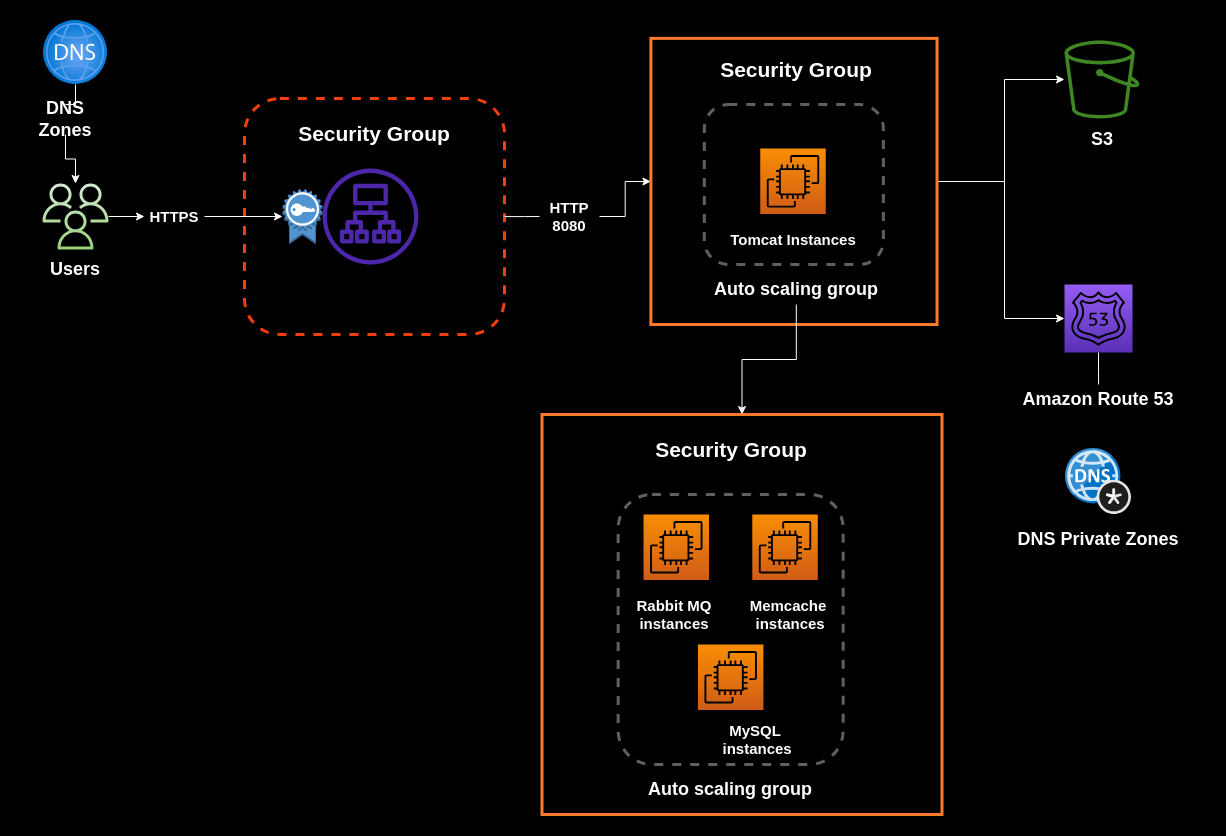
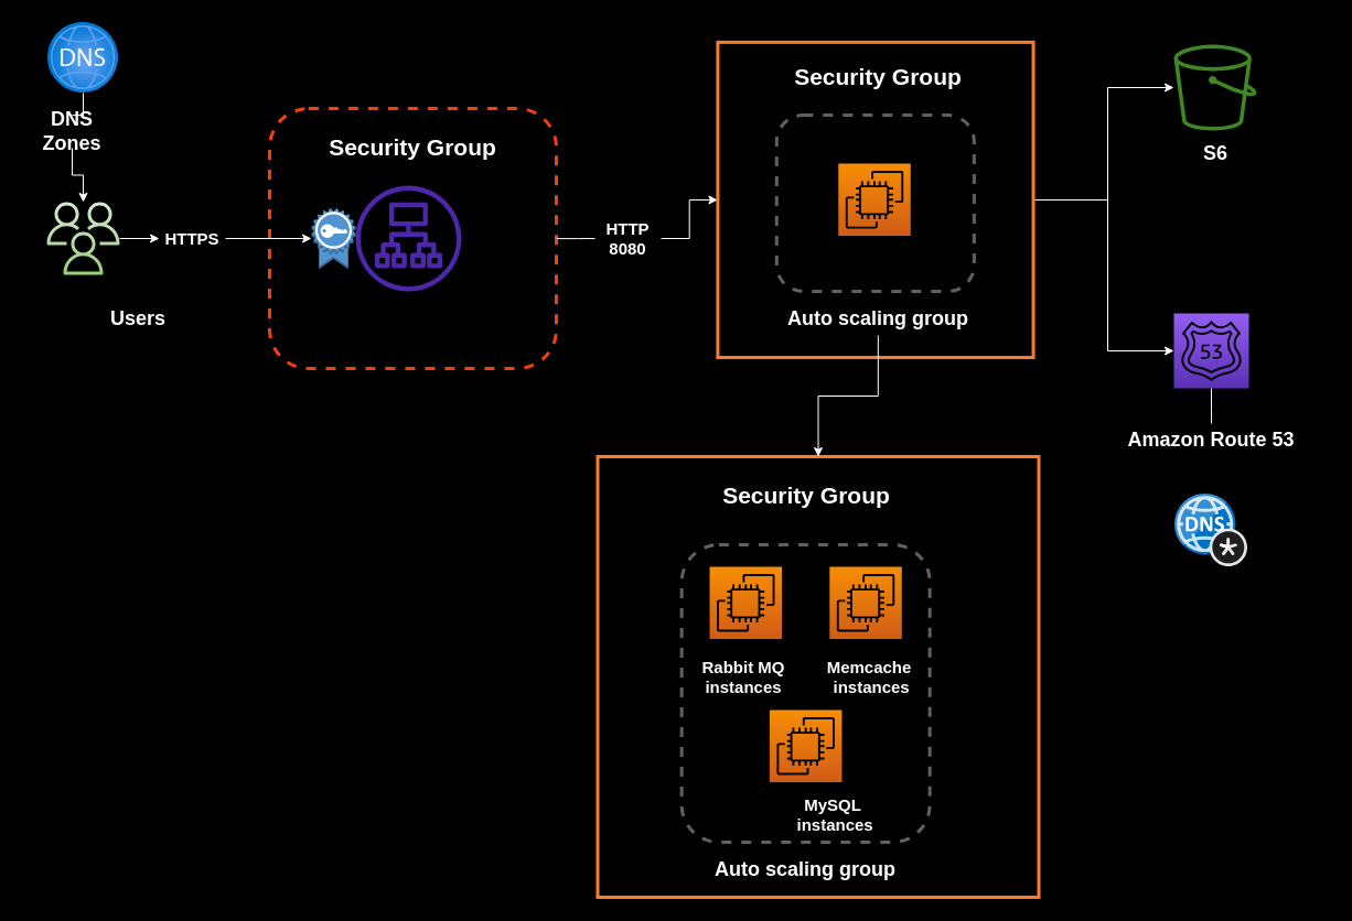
- <mxCell id="46" value="&lt;h3 style=&quot;font-size: 18px;&quot;&gt;&lt;font data-darkreader-inline-color=&quot;&quot; style=&quot;font-size: 18px; --darkreader-inline-color: #e8e6e3;&quot;&gt;&lt;font style=&quot;&quot;&gt;S3&lt;/font&gt;&lt;br&gt;&lt;/font&gt;&lt;/h3&gt;" style="text;html=1;strokeColor=none;fillColor=none;align=center;verticalAlign=middle;whiteSpace=wrap;rounded=0;fontColor=#FFFFFF;" vertex="1" parent="1"><mxGeometry x="999.67" y="124" width="203.66" height="30" as="geometry" /></mxCell>
+ <mxCell id="46" value="&lt;h3 style=&quot;font-size: 18px;&quot;&gt;&lt;font data-darkreader-inline-color=&quot;&quot; style=&quot;font-size: 18px; --darkreader-inline-color: #e8e6e3;&quot;&gt;&lt;font style=&quot;&quot;&gt;S6&lt;/font&gt;&lt;br&gt;&lt;/font&gt;&lt;/h3&gt;" style="text;html=1;strokeColor=none;fillColor=none;align=center;verticalAlign=middle;whiteSpace=wrap;rounded=0;fontColor=#FFFFFF;" vertex="1" parent="1"><mxGeometry x="999.67" y="124" width="203.66" height="30" as="geometry" /></mxCell>
- <mxCell id="35" value="&lt;font data-darkreader-inline-color=&quot;&quot; style=&quot;font-size: 15px; --darkreader-inline-color: #e8e6e3;&quot;&gt;Tomcat Instances&lt;/font&gt;" style="text;html=1;strokeColor=none;fillColor=none;align=center;verticalAlign=middle;whiteSpace=wrap;rounded=0;fontStyle=1;fontColor=#FFFFFF;" parent="1" vertex="1"><mxGeometry x="722.18" y="224" width="142.32" height="30" as="geometry" /></mxCell>
- <mxCell id="20" value="&lt;h3 style=&quot;font-size: 18px;&quot;&gt;&lt;font data-darkreader-inline-color=&quot;&quot; style=&quot;--darkreader-inline-color: #e8e6e3;&quot;&gt;Users&lt;br&gt;&lt;/font&gt;&lt;/h3&gt;" style="text;html=1;strokeColor=none;fillColor=none;align=center;verticalAlign=middle;whiteSpace=wrap;rounded=0;fontColor=#FFFFFF;" parent="1" vertex="1"><mxGeometry x="30" y="254" width="90" height="30" as="geometry" /></mxCell>
+ <mxCell id="20" value="&lt;h3 style=&quot;font-size: 18px;&quot;&gt;&lt;font data-darkreader-inline-color=&quot;&quot; style=&quot;--darkreader-inline-color: #e8e6e3;&quot;&gt;Users&lt;br&gt;&lt;/font&gt;&lt;/h3&gt;" style="text;html=1;strokeColor=none;fillColor=none;align=center;verticalAlign=middle;whiteSpace=wrap;rounded=0;fontColor=#FFFFFF;" parent="1" vertex="1"><mxGeometry x="80" y="274" width="90" height="30" as="geometry" /></mxCell>
- <mxCell id="41" value="&lt;h3 style=&quot;font-size: 18px;&quot;&gt;&lt;font style=&quot;font-size: 18px;&quot;&gt;&lt;font data-darkreader-inline-color=&quot;&quot; style=&quot;--darkreader-inline-color: #e8e6e3;&quot;&gt;DNS Private Zones&lt;/font&gt;&lt;br&gt;&lt;/font&gt;&lt;/h3&gt;" style="text;html=1;strokeColor=none;fillColor=none;align=center;verticalAlign=middle;whiteSpace=wrap;rounded=0;fontColor=#FFFFFF;" parent="1" vertex="1"><mxGeometry x="996.17" y="524" width="203.66" height="30" as="geometry" /></mxCell>
